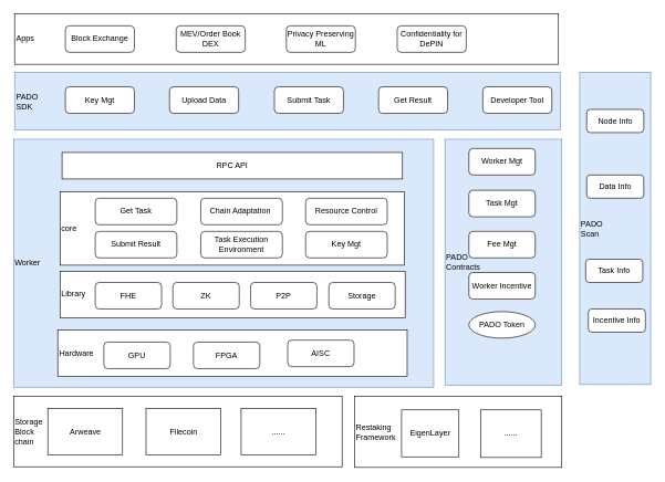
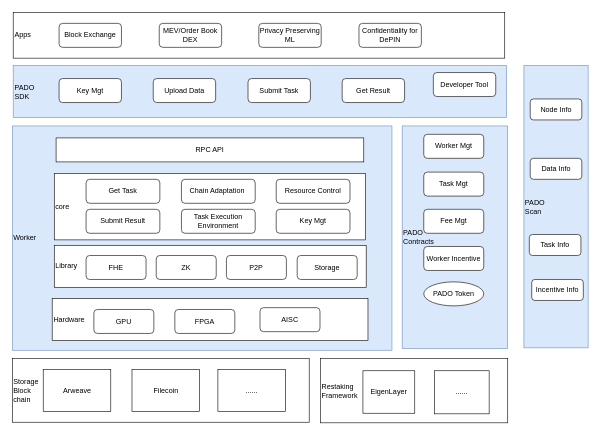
- <mxCell id="36" value="Developer Tool" style="rounded=1;whiteSpace=wrap;html=1;" parent="1" vertex="1"><mxGeometry x="727" y="130" width="104" height="40" as="geometry" /></mxCell>
+ <mxCell id="36" value="Developer Tool" style="rounded=1;whiteSpace=wrap;html=1;" parent="1" vertex="1"><mxGeometry x="722" y="120" width="104" height="40" as="geometry" /></mxCell>
